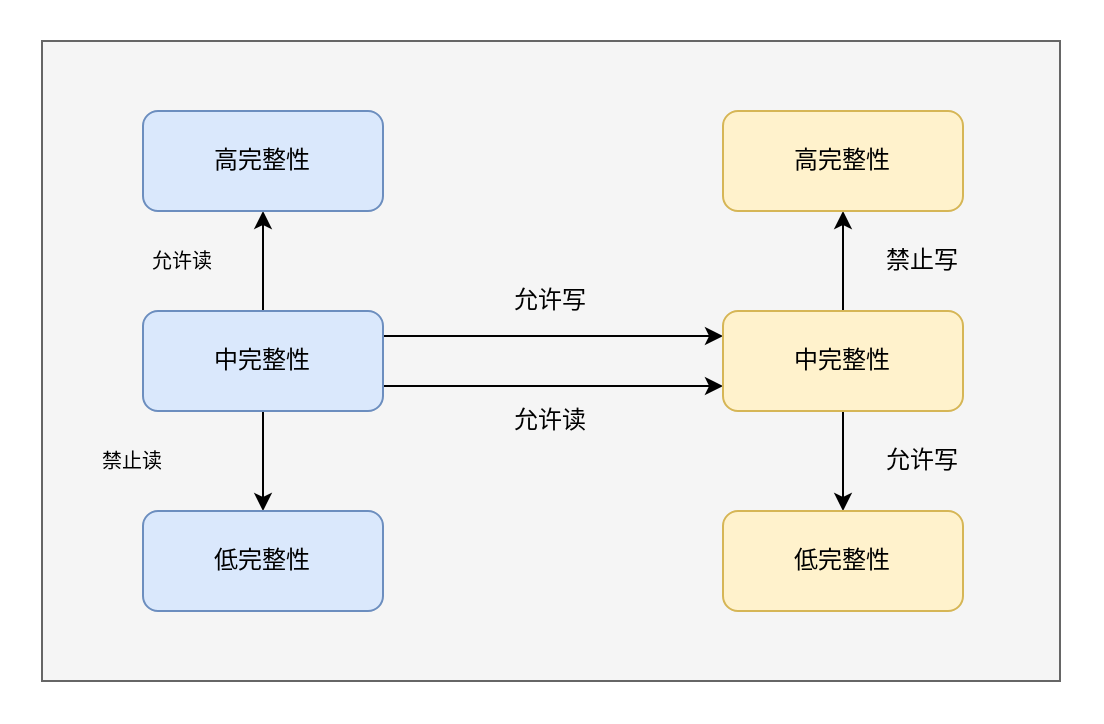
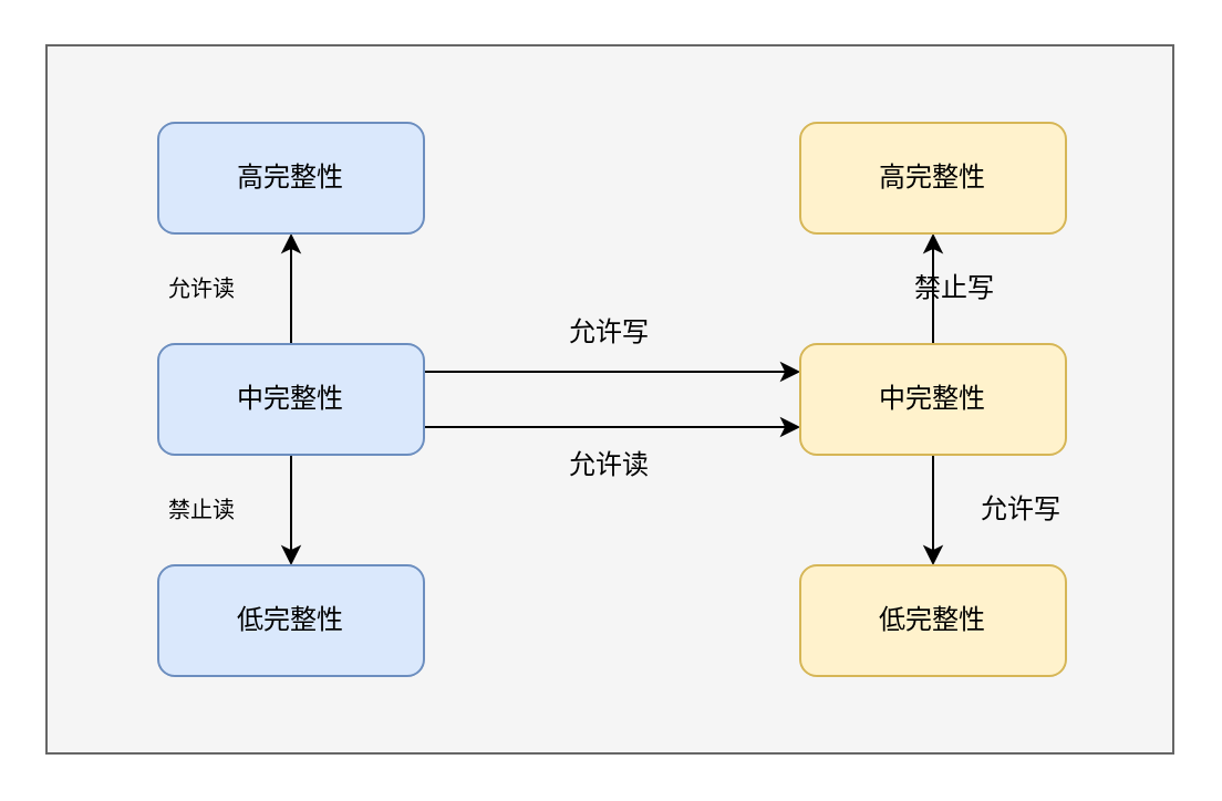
- <mxCell id="17" value="禁止写" style="text;html=1;strokeColor=none;fillColor=none;align=center;verticalAlign=middle;whiteSpace=wrap;rounded=0;" vertex="1" parent="1"><mxGeometry x="431" y="115" width="60" height="30" as="geometry" /></mxCell>
+ <mxCell id="17" value="禁止写" style="text;html=1;strokeColor=none;fillColor=none;align=center;verticalAlign=middle;whiteSpace=wrap;rounded=0;" vertex="1" parent="1"><mxGeometry x="401" y="115" width="60" height="30" as="geometry" /></mxCell>
- <mxCell id="16" value="&lt;font style=&quot;font-size: 10px;&quot;&gt;禁止读&lt;/font&gt;" style="text;html=1;strokeColor=none;fillColor=none;align=center;verticalAlign=middle;whiteSpace=wrap;rounded=0;" vertex="1" parent="1"><mxGeometry x="36" y="215" width="60" height="30" as="geometry" /></mxCell>
+ <mxCell id="16" value="&lt;font style=&quot;font-size: 10px;&quot;&gt;禁止读&lt;/font&gt;" style="text;html=1;strokeColor=none;fillColor=none;align=center;verticalAlign=middle;whiteSpace=wrap;rounded=0;" vertex="1" parent="1"><mxGeometry x="61" y="215" width="60" height="30" as="geometry" /></mxCell>
